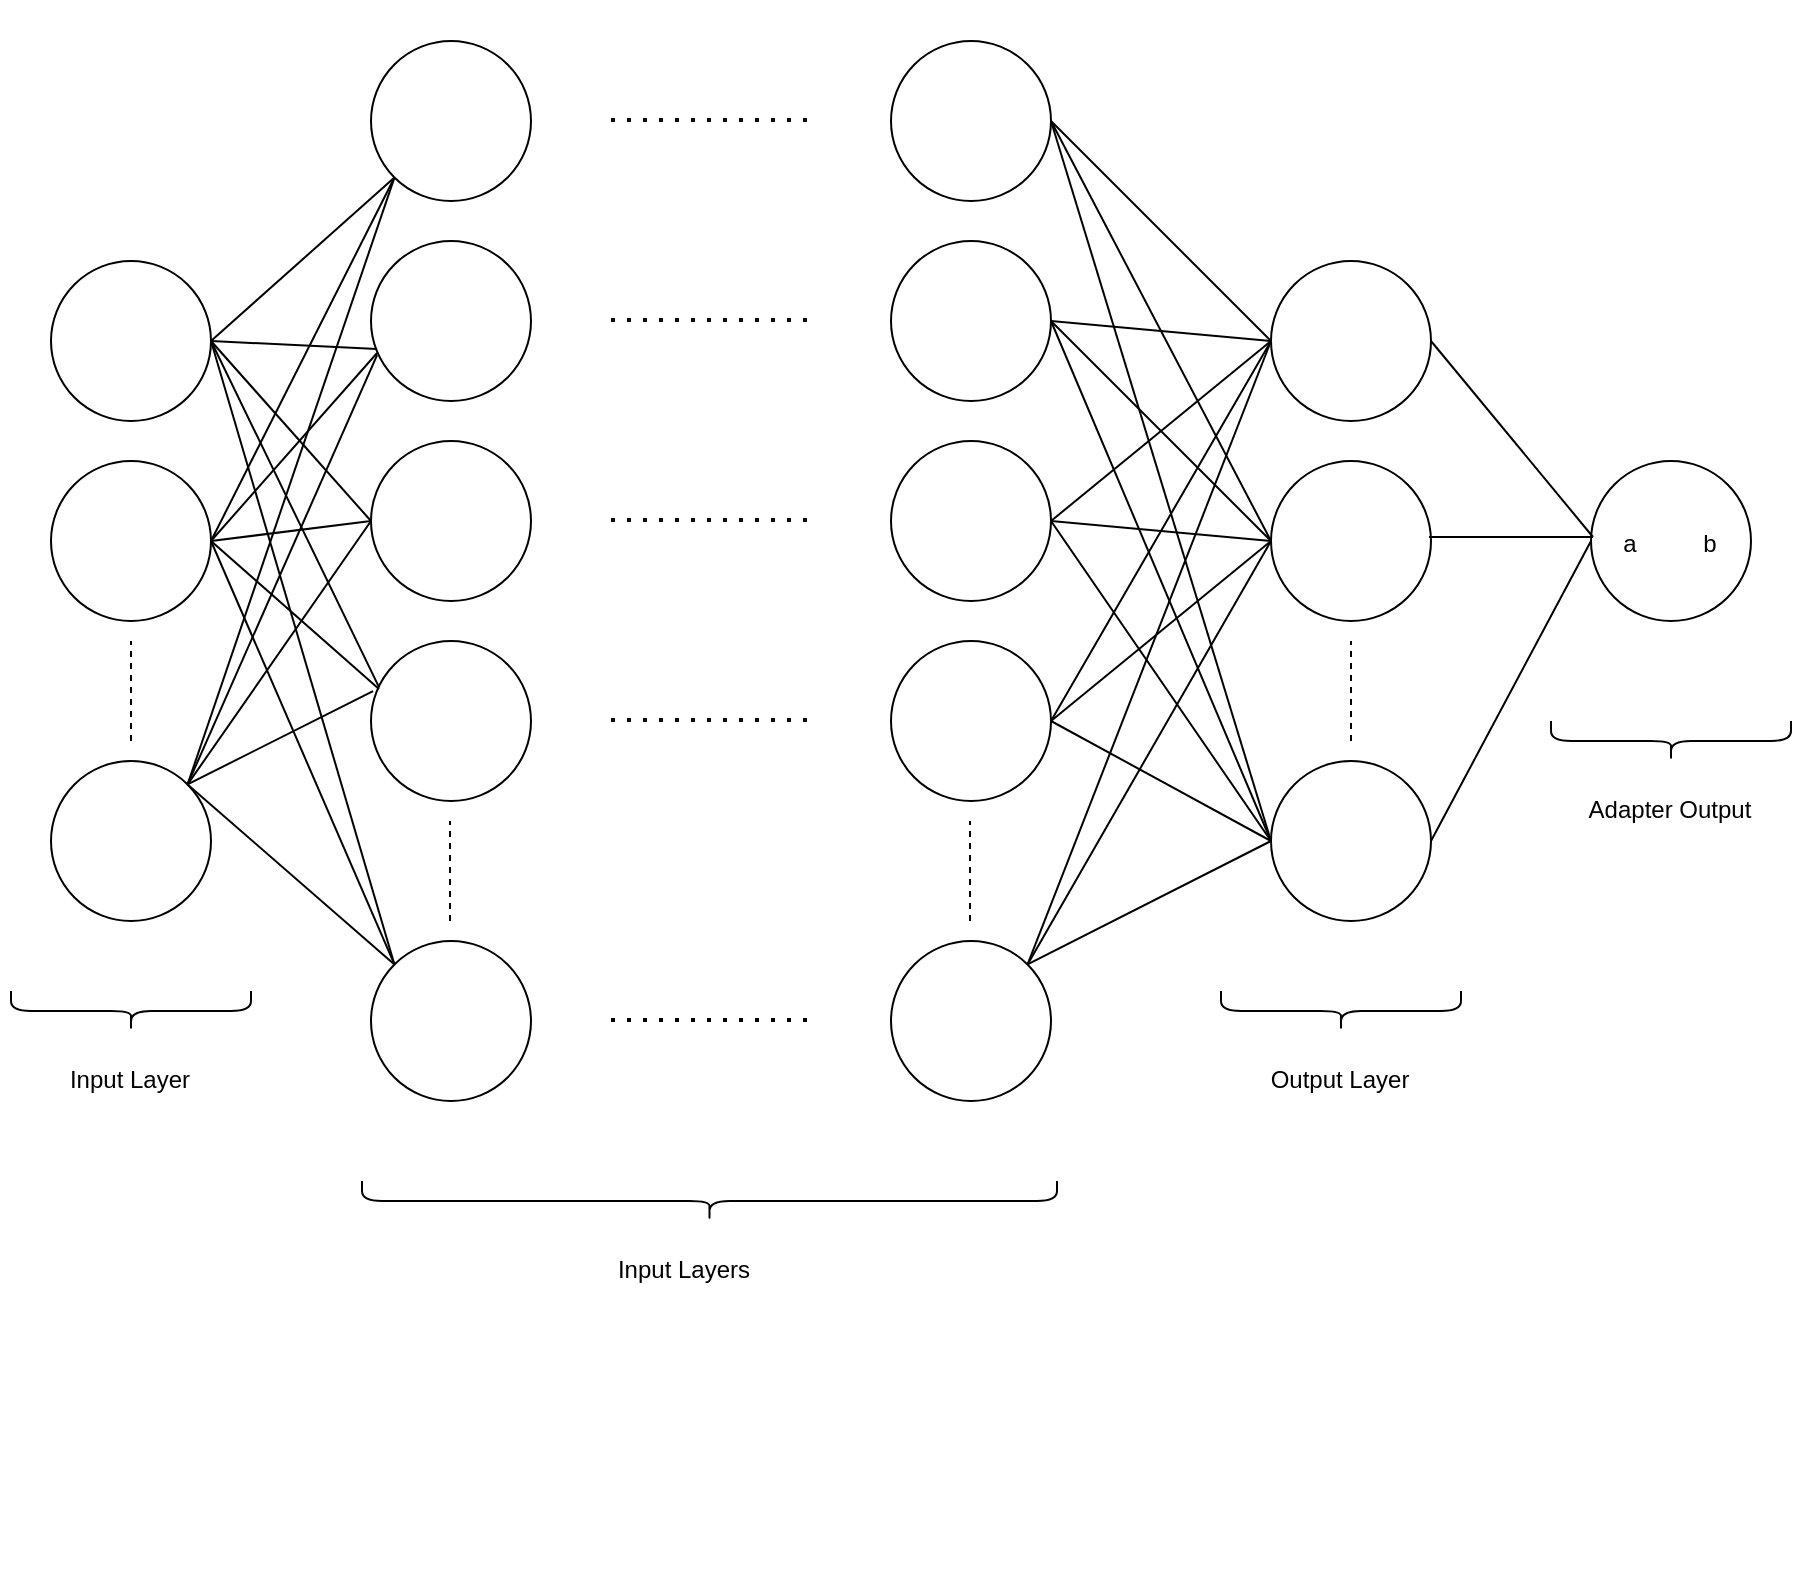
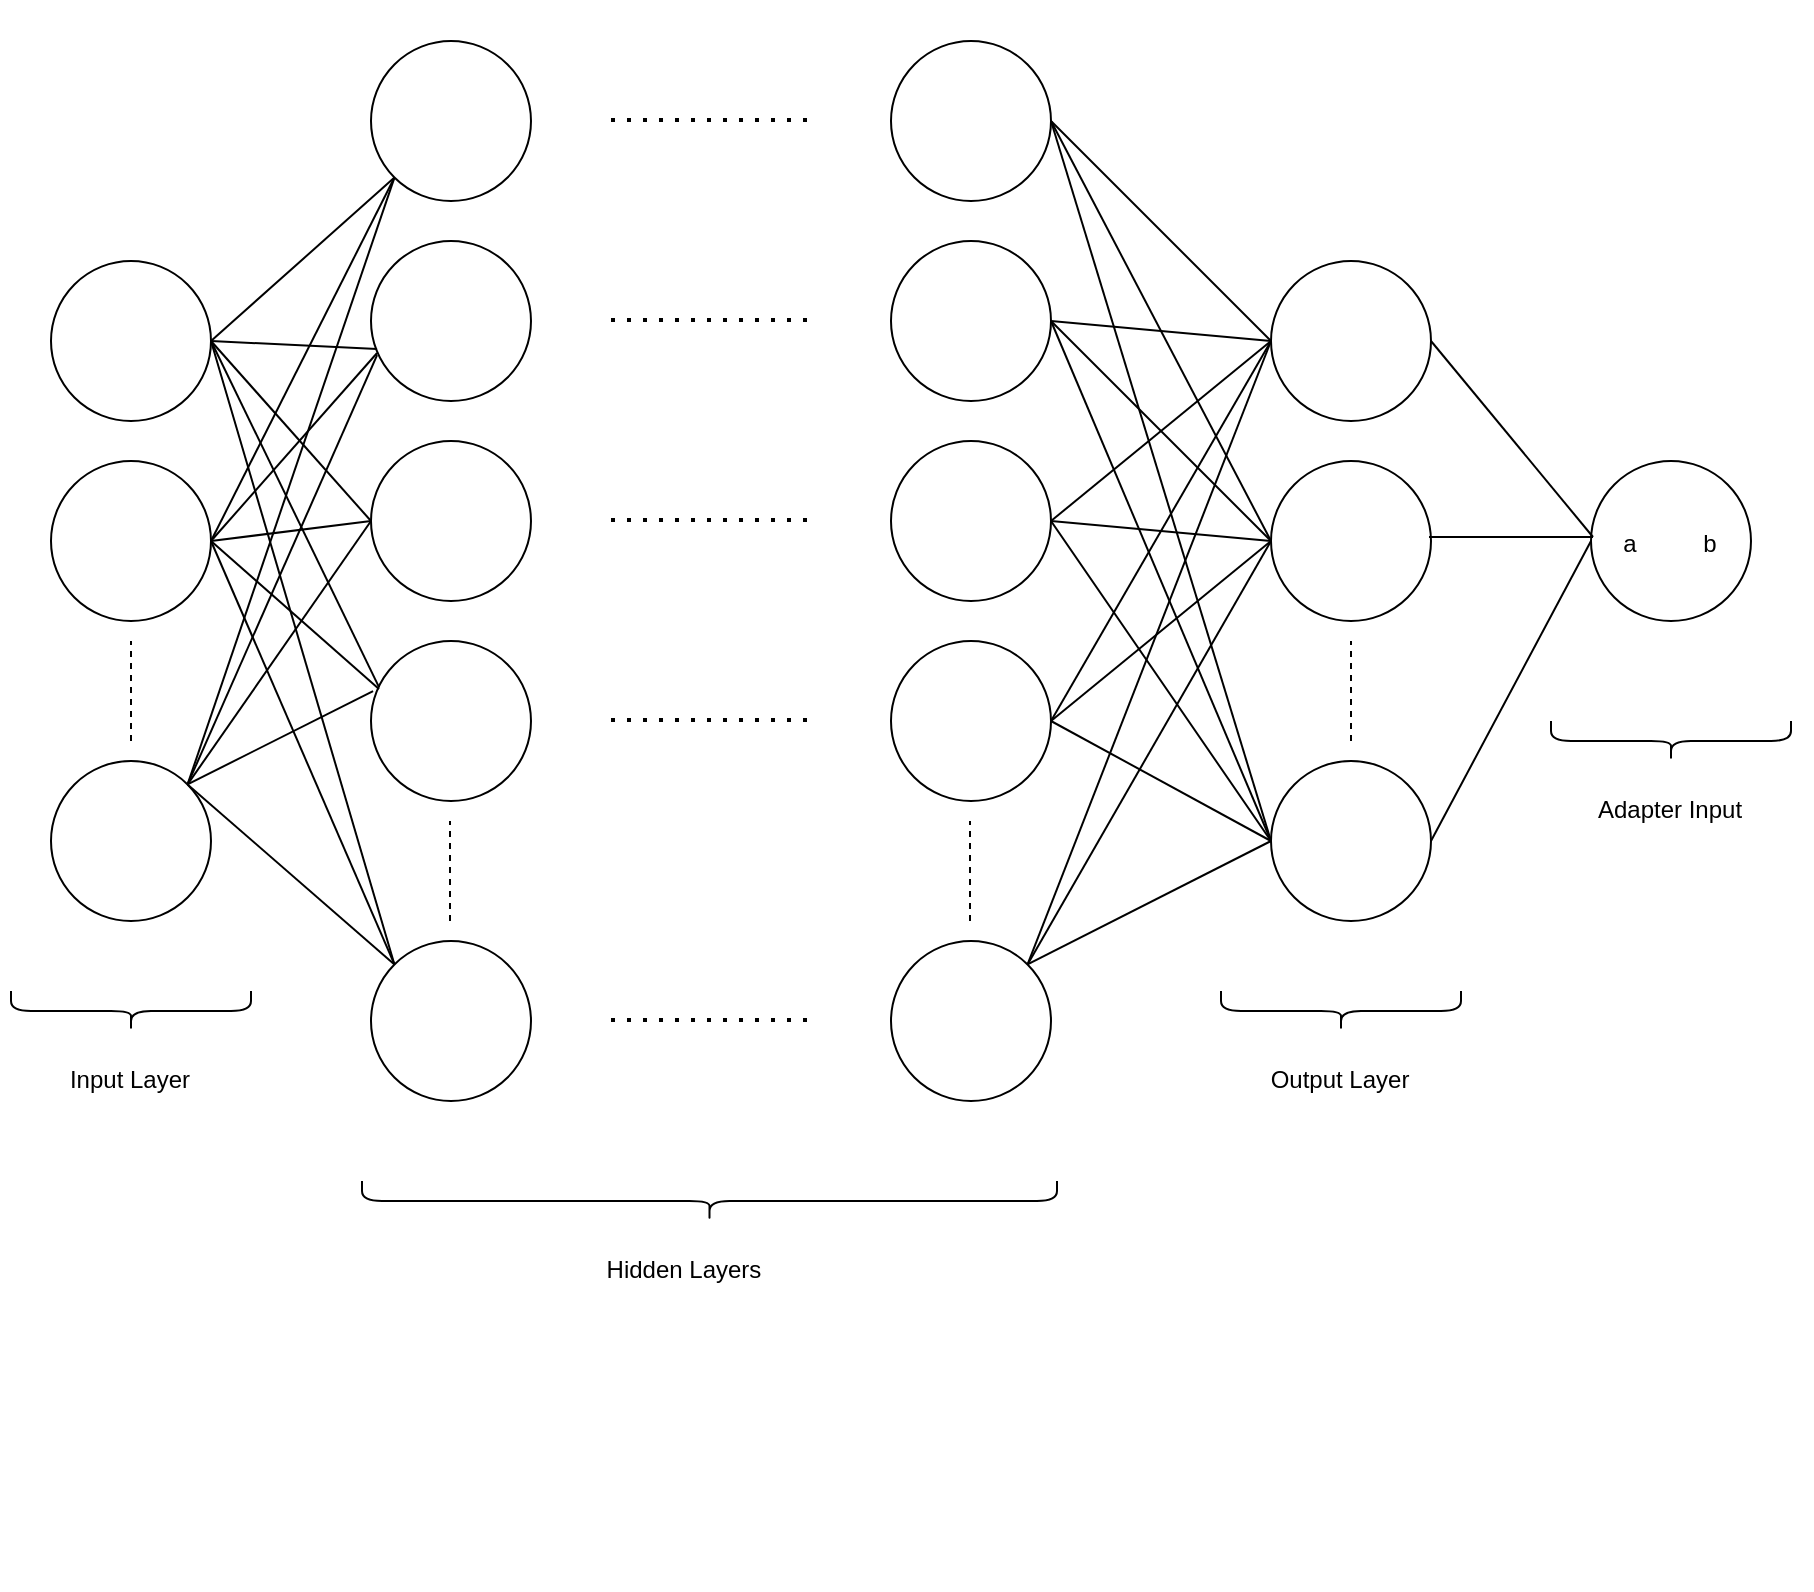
- <mxCell id="68" value="Adapter Output" style="text;html=1;strokeColor=none;fillColor=none;align=center;verticalAlign=middle;whiteSpace=wrap;rounded=0;" parent="1" vertex="1"><mxGeometry x="790" y="390" width="90" height="30" as="geometry" /></mxCell>
+ <mxCell id="68" value="Adapter Input" style="text;html=1;strokeColor=none;fillColor=none;align=center;verticalAlign=middle;whiteSpace=wrap;rounded=0;" parent="1" vertex="1"><mxGeometry x="790" y="390" width="90" height="30" as="geometry" /></mxCell>
- <mxCell id="62" value="Input Layers" style="text;html=1;strokeColor=none;fillColor=none;align=center;verticalAlign=middle;whiteSpace=wrap;rounded=0;" parent="1" vertex="1"><mxGeometry x="297" y="620" width="90" height="30" as="geometry" /></mxCell>
+ <mxCell id="62" value="Hidden Layers" style="text;html=1;strokeColor=none;fillColor=none;align=center;verticalAlign=middle;whiteSpace=wrap;rounded=0;" parent="1" vertex="1"><mxGeometry x="297" y="620" width="90" height="30" as="geometry" /></mxCell>
